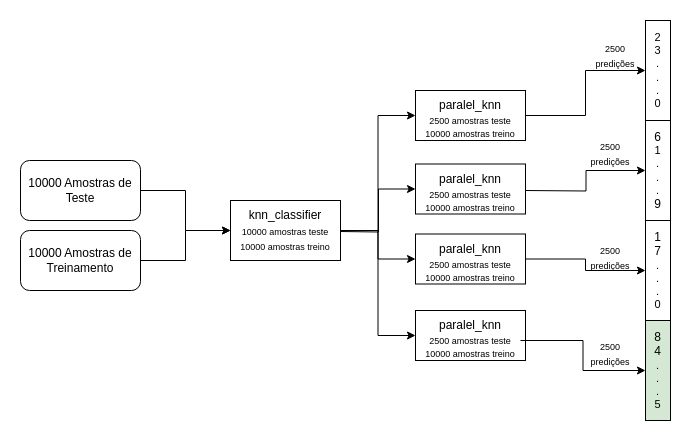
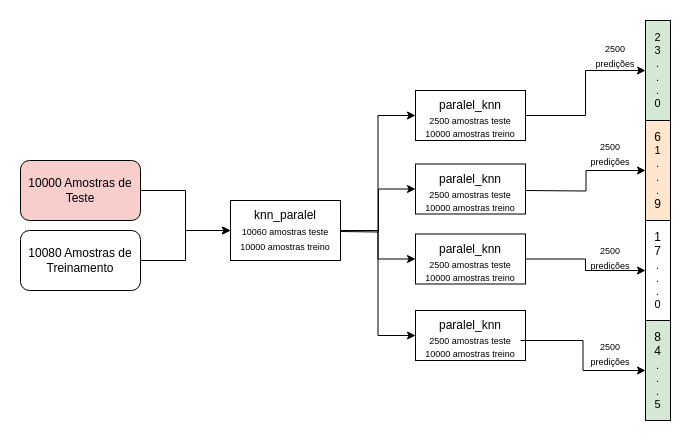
- <mxCell id="11" value="&lt;div style=&quot;font-size: 11px&quot;&gt;&lt;font style=&quot;font-size: 11px&quot;&gt;2&lt;/font&gt;&lt;/div&gt;&lt;div style=&quot;font-size: 11px&quot;&gt;&lt;font style=&quot;font-size: 11px&quot;&gt;3&lt;/font&gt;&lt;/div&gt;&lt;div style=&quot;font-size: 11px&quot;&gt;&lt;font style=&quot;font-size: 11px&quot;&gt;.&lt;/font&gt;&lt;/div&gt;&lt;div style=&quot;font-size: 11px&quot;&gt;&lt;font style=&quot;font-size: 11px&quot;&gt;.&lt;/font&gt;&lt;/div&gt;&lt;div style=&quot;font-size: 11px&quot;&gt;&lt;font style=&quot;font-size: 11px&quot;&gt;.&lt;/font&gt;&lt;/div&gt;&lt;div style=&quot;font-size: 11px&quot;&gt;&lt;font style=&quot;font-size: 11px&quot;&gt;0&lt;/font&gt;&lt;/div&gt;" style="rounded=0;whiteSpace=wrap;html=1;" vertex="1" parent="1"><mxGeometry x="645" y="20" width="25" height="100" as="geometry" /></mxCell>
+ <mxCell id="11" value="&lt;div style=&quot;font-size: 11px&quot;&gt;&lt;font style=&quot;font-size: 11px&quot;&gt;2&lt;/font&gt;&lt;/div&gt;&lt;div style=&quot;font-size: 11px&quot;&gt;&lt;font style=&quot;font-size: 11px&quot;&gt;3&lt;/font&gt;&lt;/div&gt;&lt;div style=&quot;font-size: 11px&quot;&gt;&lt;font style=&quot;font-size: 11px&quot;&gt;.&lt;/font&gt;&lt;/div&gt;&lt;div style=&quot;font-size: 11px&quot;&gt;&lt;font style=&quot;font-size: 11px&quot;&gt;.&lt;/font&gt;&lt;/div&gt;&lt;div style=&quot;font-size: 11px&quot;&gt;&lt;font style=&quot;font-size: 11px&quot;&gt;.&lt;/font&gt;&lt;/div&gt;&lt;div style=&quot;font-size: 11px&quot;&gt;&lt;font style=&quot;font-size: 11px&quot;&gt;0&lt;/font&gt;&lt;/div&gt;" style="rounded=0;whiteSpace=wrap;html=1;fillColor=#d5e8d4;" vertex="1" parent="1"><mxGeometry x="645" y="20" width="25" height="100" as="geometry" /></mxCell>
- <mxCell id="35" value="6&lt;div style=&quot;font-size: 11px&quot;&gt;&lt;font style=&quot;font-size: 11px&quot;&gt;1&lt;br&gt;&lt;/font&gt;&lt;/div&gt;&lt;div style=&quot;font-size: 11px&quot;&gt;&lt;font style=&quot;font-size: 11px&quot;&gt;.&lt;/font&gt;&lt;/div&gt;&lt;div style=&quot;font-size: 11px&quot;&gt;&lt;font style=&quot;font-size: 11px&quot;&gt;.&lt;/font&gt;&lt;/div&gt;&lt;div style=&quot;font-size: 11px&quot;&gt;&lt;font style=&quot;font-size: 11px&quot;&gt;.&lt;/font&gt;&lt;/div&gt;9" style="rounded=0;whiteSpace=wrap;html=1;" vertex="1" parent="1"><mxGeometry x="645" y="120" width="25" height="100" as="geometry" /></mxCell>
+ <mxCell id="35" value="6&lt;div style=&quot;font-size: 11px&quot;&gt;&lt;font style=&quot;font-size: 11px&quot;&gt;1&lt;br&gt;&lt;/font&gt;&lt;/div&gt;&lt;div style=&quot;font-size: 11px&quot;&gt;&lt;font style=&quot;font-size: 11px&quot;&gt;.&lt;/font&gt;&lt;/div&gt;&lt;div style=&quot;font-size: 11px&quot;&gt;&lt;font style=&quot;font-size: 11px&quot;&gt;.&lt;/font&gt;&lt;/div&gt;&lt;div style=&quot;font-size: 11px&quot;&gt;&lt;font style=&quot;font-size: 11px&quot;&gt;.&lt;/font&gt;&lt;/div&gt;9" style="rounded=0;whiteSpace=wrap;html=1;fillColor=#ffe6cc;" vertex="1" parent="1"><mxGeometry x="645" y="120" width="25" height="100" as="geometry" /></mxCell>
- <mxCell id="14" value="10000 Amostras de Teste" style="rounded=1;whiteSpace=wrap;html=1;" vertex="1" parent="1"><mxGeometry x="20" y="160" width="120" height="60" as="geometry" /></mxCell>
+ <mxCell id="14" value="10000 Amostras de Teste" style="rounded=1;whiteSpace=wrap;html=1;fillColor=#f8cecc;" vertex="1" parent="1"><mxGeometry x="20" y="160" width="120" height="60" as="geometry" /></mxCell>
- <mxCell id="15" value="knn_classifier" style="text;html=1;strokeColor=none;fillColor=none;align=center;verticalAlign=middle;whiteSpace=wrap;rounded=0;" vertex="1" parent="1"><mxGeometry x="265" y="205" width="40" height="20" as="geometry" /></mxCell>
+ <mxCell id="15" value="knn_paralel" style="text;html=1;strokeColor=none;fillColor=none;align=center;verticalAlign=middle;whiteSpace=wrap;rounded=0;" vertex="1" parent="1"><mxGeometry x="265" y="205" width="40" height="20" as="geometry" /></mxCell>
- <mxCell id="17" value="&lt;font style=&quot;font-size: 9px&quot;&gt;10000 amostras teste&lt;/font&gt;" style="text;html=1;strokeColor=none;fillColor=none;align=center;verticalAlign=middle;whiteSpace=wrap;rounded=0;" vertex="1" parent="1"><mxGeometry x="235" y="221" width="100" height="20" as="geometry" /></mxCell>
+ <mxCell id="17" value="&lt;font style=&quot;font-size: 9px&quot;&gt;10060 amostras teste&lt;/font&gt;" style="text;html=1;strokeColor=none;fillColor=none;align=center;verticalAlign=middle;whiteSpace=wrap;rounded=0;" vertex="1" parent="1"><mxGeometry x="235" y="221" width="100" height="20" as="geometry" /></mxCell>
- <mxCell id="10" value="10000 Amostras de Treinamento" style="rounded=1;whiteSpace=wrap;html=1;" vertex="1" parent="1"><mxGeometry x="20" y="230" width="120" height="60" as="geometry" /></mxCell>
+ <mxCell id="10" value="10080 Amostras de Treinamento" style="rounded=1;whiteSpace=wrap;html=1;" vertex="1" parent="1"><mxGeometry x="20" y="230" width="120" height="60" as="geometry" /></mxCell>
